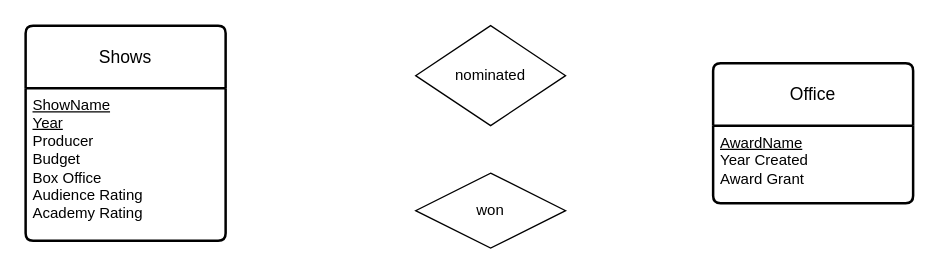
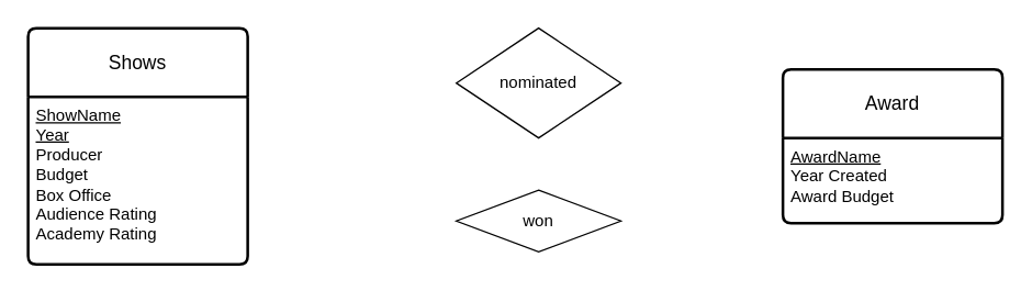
- <mxCell id="4" value="Office" style="swimlane;childLayout=stackLayout;horizontal=1;startSize=50;horizontalStack=0;rounded=1;fontSize=14;fontStyle=0;strokeWidth=2;resizeParent=0;resizeLast=1;shadow=0;dashed=0;align=center;arcSize=4;whiteSpace=wrap;html=1;" vertex="1" parent="1"><mxGeometry x="570" y="50" width="160" height="112" as="geometry" /></mxCell>
+ <mxCell id="4" value="Award" style="swimlane;childLayout=stackLayout;horizontal=1;startSize=50;horizontalStack=0;rounded=1;fontSize=14;fontStyle=0;strokeWidth=2;resizeParent=0;resizeLast=1;shadow=0;dashed=0;align=center;arcSize=4;whiteSpace=wrap;html=1;" vertex="1" parent="1"><mxGeometry x="570" y="50" width="160" height="112" as="geometry" /></mxCell>
- <mxCell id="5" value="&lt;u&gt;AwardName&lt;/u&gt;&lt;br&gt;&lt;div&gt;Year Created&lt;/div&gt;&lt;div&gt;Award Grant&lt;/div&gt;" style="align=left;strokeColor=none;fillColor=none;spacingLeft=4;fontSize=12;verticalAlign=top;resizable=0;rotatable=0;part=1;html=1;" vertex="1" parent="4"><mxGeometry y="50" width="160" height="62" as="geometry" /></mxCell>
+ <mxCell id="5" value="&lt;u&gt;AwardName&lt;/u&gt;&lt;br&gt;&lt;div&gt;Year Created&lt;/div&gt;&lt;div&gt;Award Budget&lt;/div&gt;" style="align=left;strokeColor=none;fillColor=none;spacingLeft=4;fontSize=12;verticalAlign=top;resizable=0;rotatable=0;part=1;html=1;" vertex="1" parent="4"><mxGeometry y="50" width="160" height="62" as="geometry" /></mxCell>
- <mxCell id="7" value="won" style="shape=rhombus;perimeter=rhombusPerimeter;whiteSpace=wrap;html=1;align=center;" vertex="1" parent="1"><mxGeometry x="332" y="138" width="120" height="60" as="geometry" /></mxCell>
+ <mxCell id="7" value="won" style="shape=rhombus;perimeter=rhombusPerimeter;whiteSpace=wrap;html=1;align=center;" vertex="1" parent="1"><mxGeometry x="332" y="138" width="120" height="45" as="geometry" /></mxCell>
